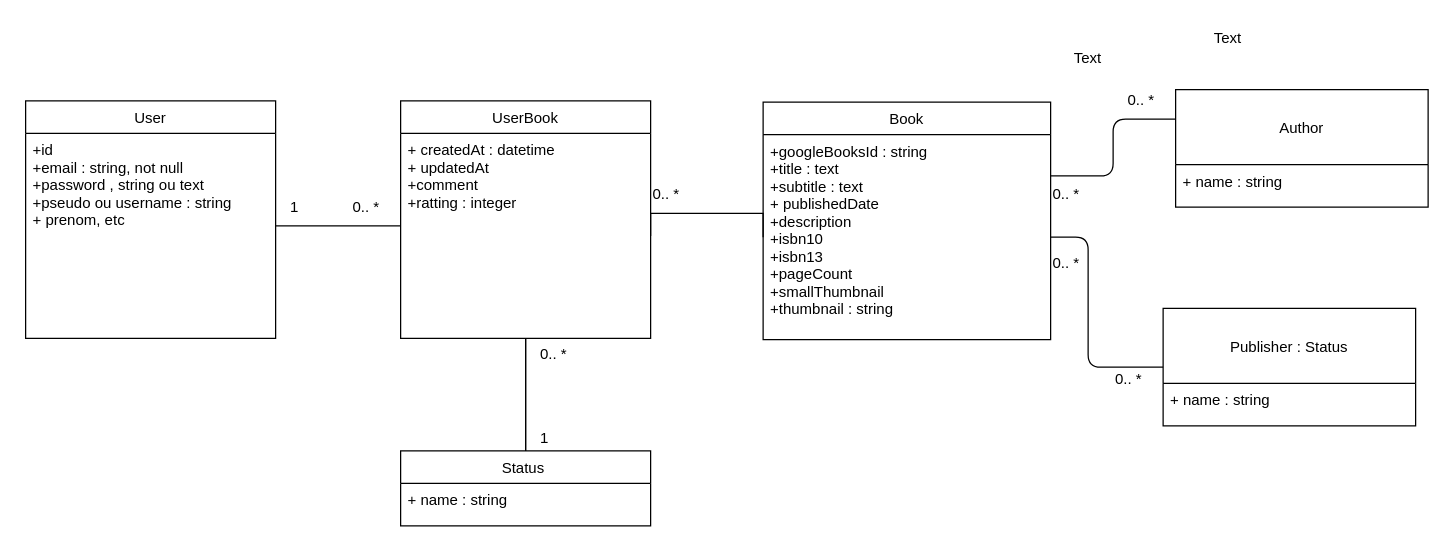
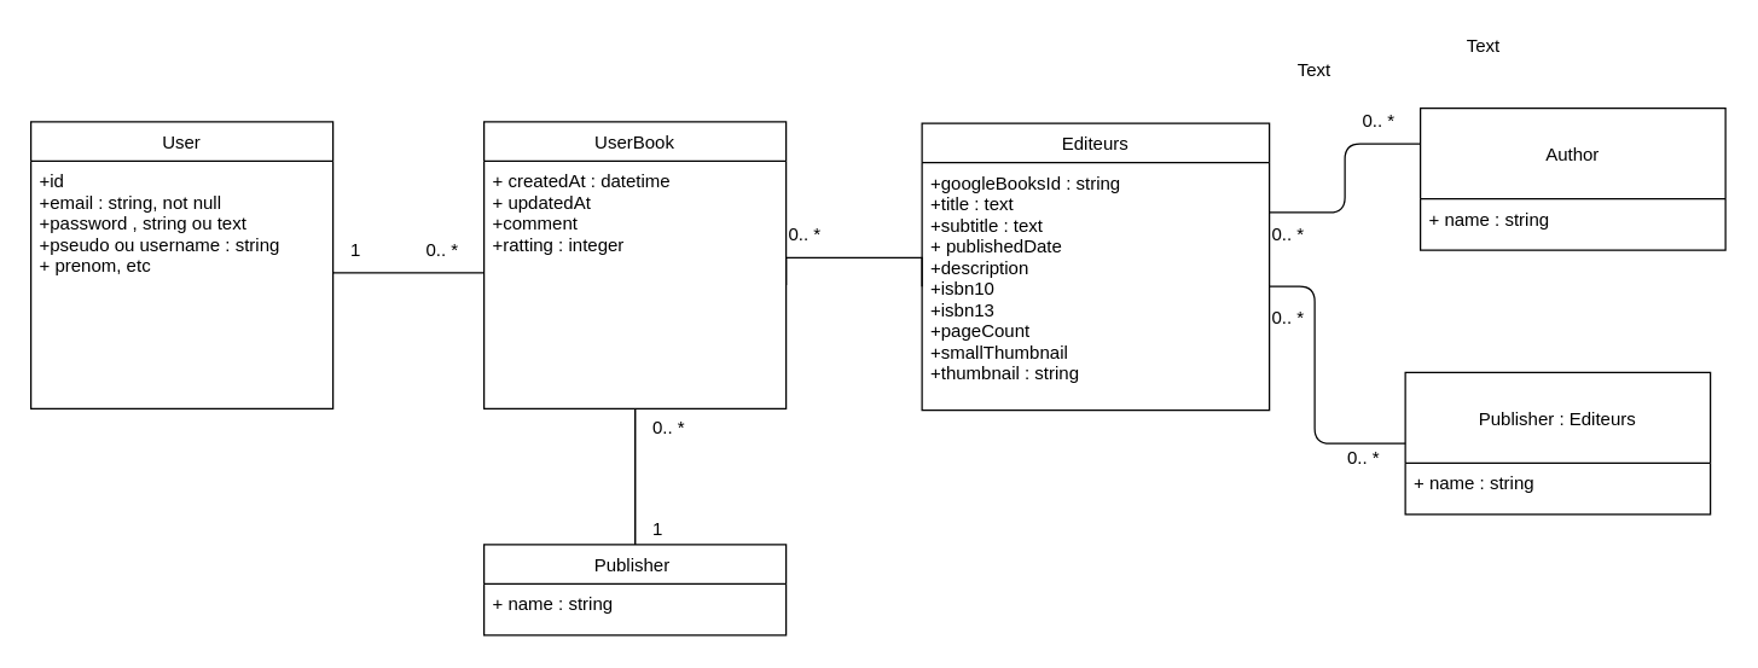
- <mxCell id="8" value="Book" style="swimlane;fontStyle=0;childLayout=stackLayout;horizontal=1;startSize=26;fillColor=none;horizontalStack=0;resizeParent=1;resizeParentMax=0;resizeLast=0;collapsible=1;marginBottom=0;" parent="1" vertex="1"><mxGeometry x="610" y="81" width="230" height="190" as="geometry" /></mxCell>
+ <mxCell id="8" value="Editeurs" style="swimlane;fontStyle=0;childLayout=stackLayout;horizontal=1;startSize=26;fillColor=none;horizontalStack=0;resizeParent=1;resizeParentMax=0;resizeLast=0;collapsible=1;marginBottom=0;" parent="1" vertex="1"><mxGeometry x="610" y="81" width="230" height="190" as="geometry" /></mxCell>
- <mxCell id="15" value="Publisher : Status" style="swimlane;fontStyle=0;childLayout=stackLayout;horizontal=1;startSize=60;fillColor=none;horizontalStack=0;resizeParent=1;resizeParentMax=0;resizeLast=0;collapsible=1;marginBottom=0;" parent="1" vertex="1"><mxGeometry x="930" y="246" width="202" height="94" as="geometry" /></mxCell>
+ <mxCell id="15" value="Publisher : Editeurs" style="swimlane;fontStyle=0;childLayout=stackLayout;horizontal=1;startSize=60;fillColor=none;horizontalStack=0;resizeParent=1;resizeParentMax=0;resizeLast=0;collapsible=1;marginBottom=0;" parent="1" vertex="1"><mxGeometry x="930" y="246" width="202" height="94" as="geometry" /></mxCell>
- <mxCell id="6" value="Status " style="swimlane;fontStyle=0;childLayout=stackLayout;horizontal=1;startSize=26;fillColor=none;horizontalStack=0;resizeParent=1;resizeParentMax=0;resizeLast=0;collapsible=1;marginBottom=0;" parent="1" vertex="1"><mxGeometry x="320" y="360" width="200" height="60" as="geometry" /></mxCell>
+ <mxCell id="6" value="Publisher " style="swimlane;fontStyle=0;childLayout=stackLayout;horizontal=1;startSize=26;fillColor=none;horizontalStack=0;resizeParent=1;resizeParentMax=0;resizeLast=0;collapsible=1;marginBottom=0;" parent="1" vertex="1"><mxGeometry x="320" y="360" width="200" height="60" as="geometry" /></mxCell>
